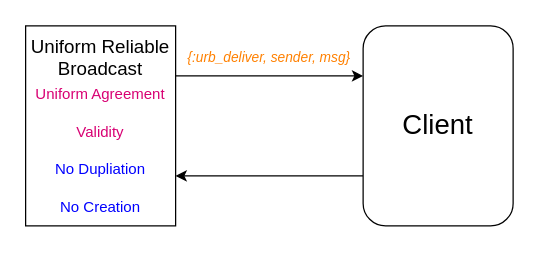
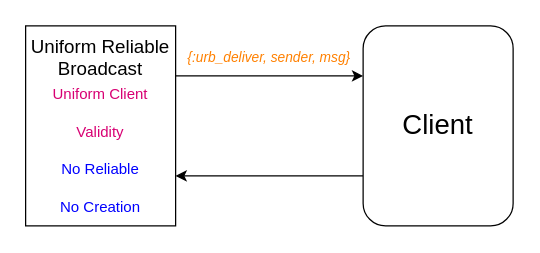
- <mxCell id="8" value="Uniform Agreement" style="text;html=1;strokeColor=none;fillColor=none;align=center;verticalAlign=middle;whiteSpace=wrap;rounded=0;fontColor=#D80073;" vertex="1" parent="1"><mxGeometry x="20" y="60" width="120" height="30" as="geometry" /></mxCell>
+ <mxCell id="8" value="Uniform Client" style="text;html=1;strokeColor=none;fillColor=none;align=center;verticalAlign=middle;whiteSpace=wrap;rounded=0;fontColor=#D80073;" vertex="1" parent="1"><mxGeometry x="20" y="60" width="120" height="30" as="geometry" /></mxCell>
- <mxCell id="6" value="No Dupliation" style="text;html=1;strokeColor=none;fillColor=none;align=center;verticalAlign=middle;whiteSpace=wrap;rounded=0;fontColor=#0000FF;" vertex="1" parent="1"><mxGeometry x="20" y="120" width="120" height="30" as="geometry" /></mxCell>
+ <mxCell id="6" value="No Reliable" style="text;html=1;strokeColor=none;fillColor=none;align=center;verticalAlign=middle;whiteSpace=wrap;rounded=0;fontColor=#0000FF;" vertex="1" parent="1"><mxGeometry x="20" y="120" width="120" height="30" as="geometry" /></mxCell>
